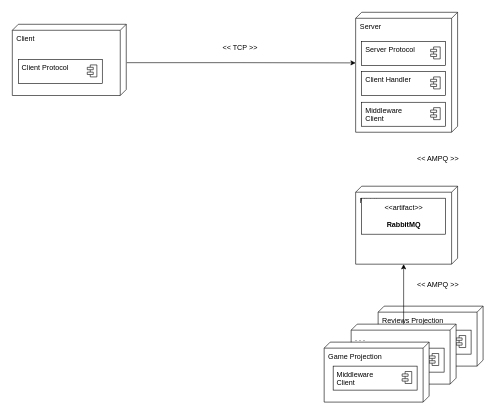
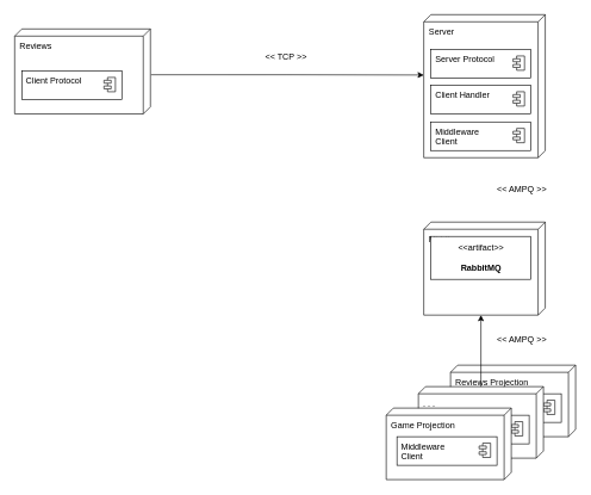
- <mxCell id="10" value="Client" style="verticalAlign=top;align=left;shape=cube;size=10;direction=south;fontStyle=0;html=1;boundedLbl=1;spacingLeft=5;whiteSpace=wrap;" vertex="1" parent="1"><mxGeometry x="20" y="40" width="190" height="118.75" as="geometry" /></mxCell>
+ <mxCell id="10" value="Reviews" style="verticalAlign=top;align=left;shape=cube;size=10;direction=south;fontStyle=0;html=1;boundedLbl=1;spacingLeft=5;whiteSpace=wrap;" vertex="1" parent="1"><mxGeometry x="20" y="40" width="190" height="118.75" as="geometry" /></mxCell>
